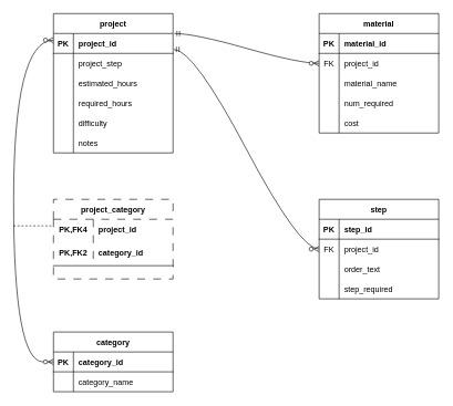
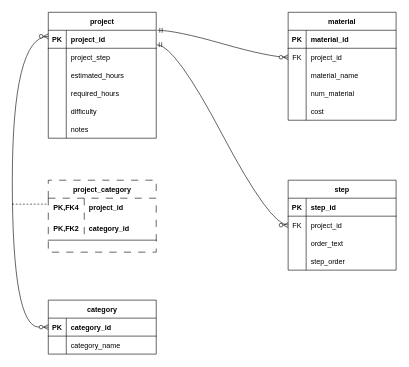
- <mxCell id="60" value="num_required" style="shape=partialRectangle;connectable=0;fillColor=none;top=0;left=0;bottom=0;right=0;align=left;spacingLeft=6;overflow=hidden;strokeWidth=1;" vertex="1" parent="58"><mxGeometry x="30" width="150" height="30" as="geometry"><mxRectangle width="150" height="30" as="alternateBounds" /></mxGeometry></mxCell>
+ <mxCell id="60" value="num_material" style="shape=partialRectangle;connectable=0;fillColor=none;top=0;left=0;bottom=0;right=0;align=left;spacingLeft=6;overflow=hidden;strokeWidth=1;" vertex="1" parent="58"><mxGeometry x="30" width="150" height="30" as="geometry"><mxRectangle width="150" height="30" as="alternateBounds" /></mxGeometry></mxCell>
- <mxCell id="47" value="step_required" style="shape=partialRectangle;connectable=0;fillColor=none;top=0;left=0;bottom=0;right=0;align=left;spacingLeft=6;overflow=hidden;strokeWidth=1;" vertex="1" parent="45"><mxGeometry x="30" width="150" height="30" as="geometry"><mxRectangle width="150" height="30" as="alternateBounds" /></mxGeometry></mxCell>
+ <mxCell id="47" value="step_order" style="shape=partialRectangle;connectable=0;fillColor=none;top=0;left=0;bottom=0;right=0;align=left;spacingLeft=6;overflow=hidden;strokeWidth=1;" vertex="1" parent="45"><mxGeometry x="30" width="150" height="30" as="geometry"><mxRectangle width="150" height="30" as="alternateBounds" /></mxGeometry></mxCell>
